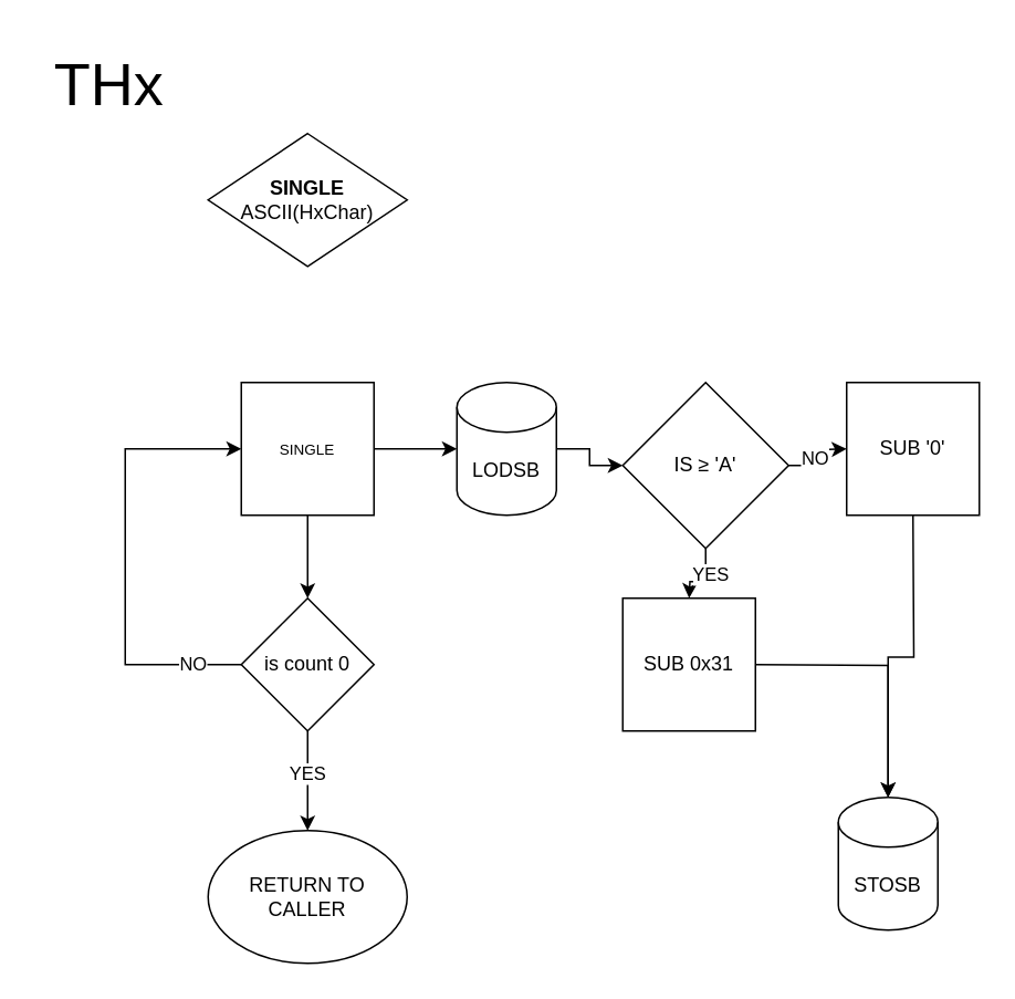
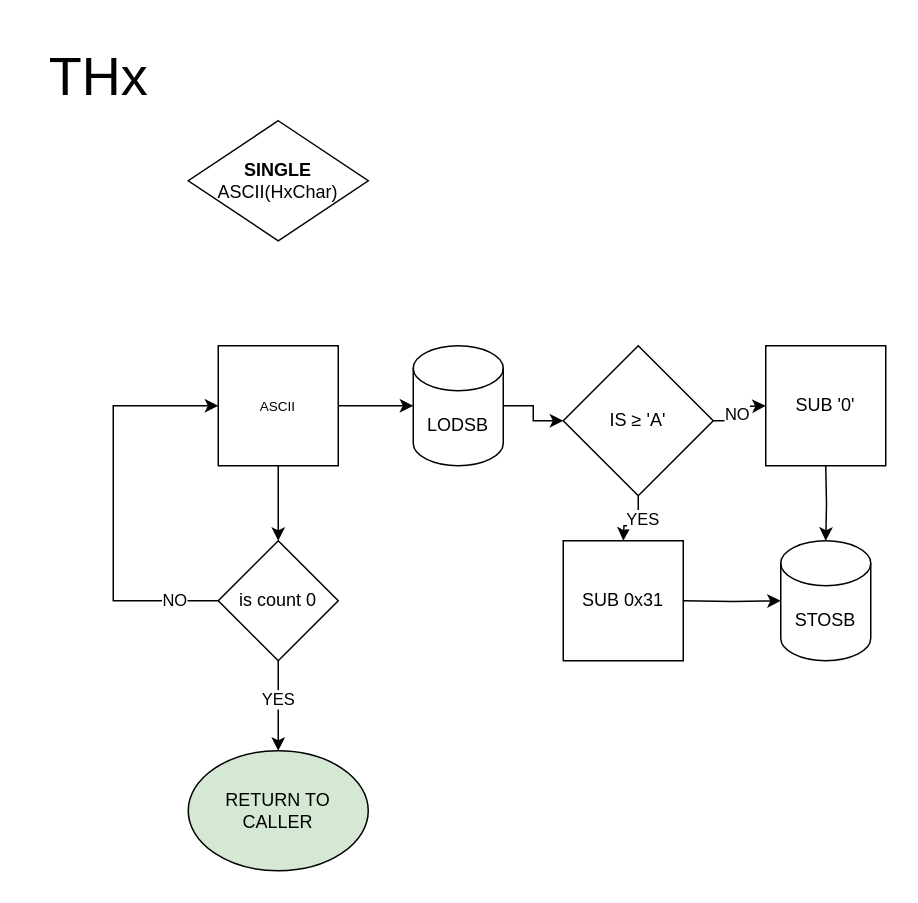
- <mxCell id="6" value="&lt;font style=&quot;font-size: 9px;&quot;&gt;SINGLE&lt;/font&gt;" style="whiteSpace=wrap;html=1;aspect=fixed;" parent="1" vertex="1"><mxGeometry x="145" y="230" width="80" height="80" as="geometry" /></mxCell>
+ <mxCell id="6" value="&lt;font style=&quot;font-size: 9px;&quot;&gt;ASCII&lt;/font&gt;" style="whiteSpace=wrap;html=1;aspect=fixed;" parent="1" vertex="1"><mxGeometry x="145" y="230" width="80" height="80" as="geometry" /></mxCell>
- <mxCell id="14" value="STOSB" style="shape=cylinder3;whiteSpace=wrap;html=1;boundedLbl=1;backgroundOutline=1;size=15;" parent="1" vertex="1"><mxGeometry x="505" y="480" width="60" height="80" as="geometry" /></mxCell>
+ <mxCell id="14" value="STOSB" style="shape=cylinder3;whiteSpace=wrap;html=1;boundedLbl=1;backgroundOutline=1;size=15;" parent="1" vertex="1"><mxGeometry x="520" y="360" width="60" height="80" as="geometry" /></mxCell>
- <mxCell id="15" value="RETURN TO CALLER" style="ellipse;whiteSpace=wrap;html=1;" parent="1" vertex="1"><mxGeometry x="125" y="500" width="120" height="80" as="geometry" /></mxCell>
+ <mxCell id="15" value="RETURN TO CALLER" style="ellipse;whiteSpace=wrap;html=1;fillColor=#d5e8d4;" parent="1" vertex="1"><mxGeometry x="125" y="500" width="120" height="80" as="geometry" /></mxCell>
